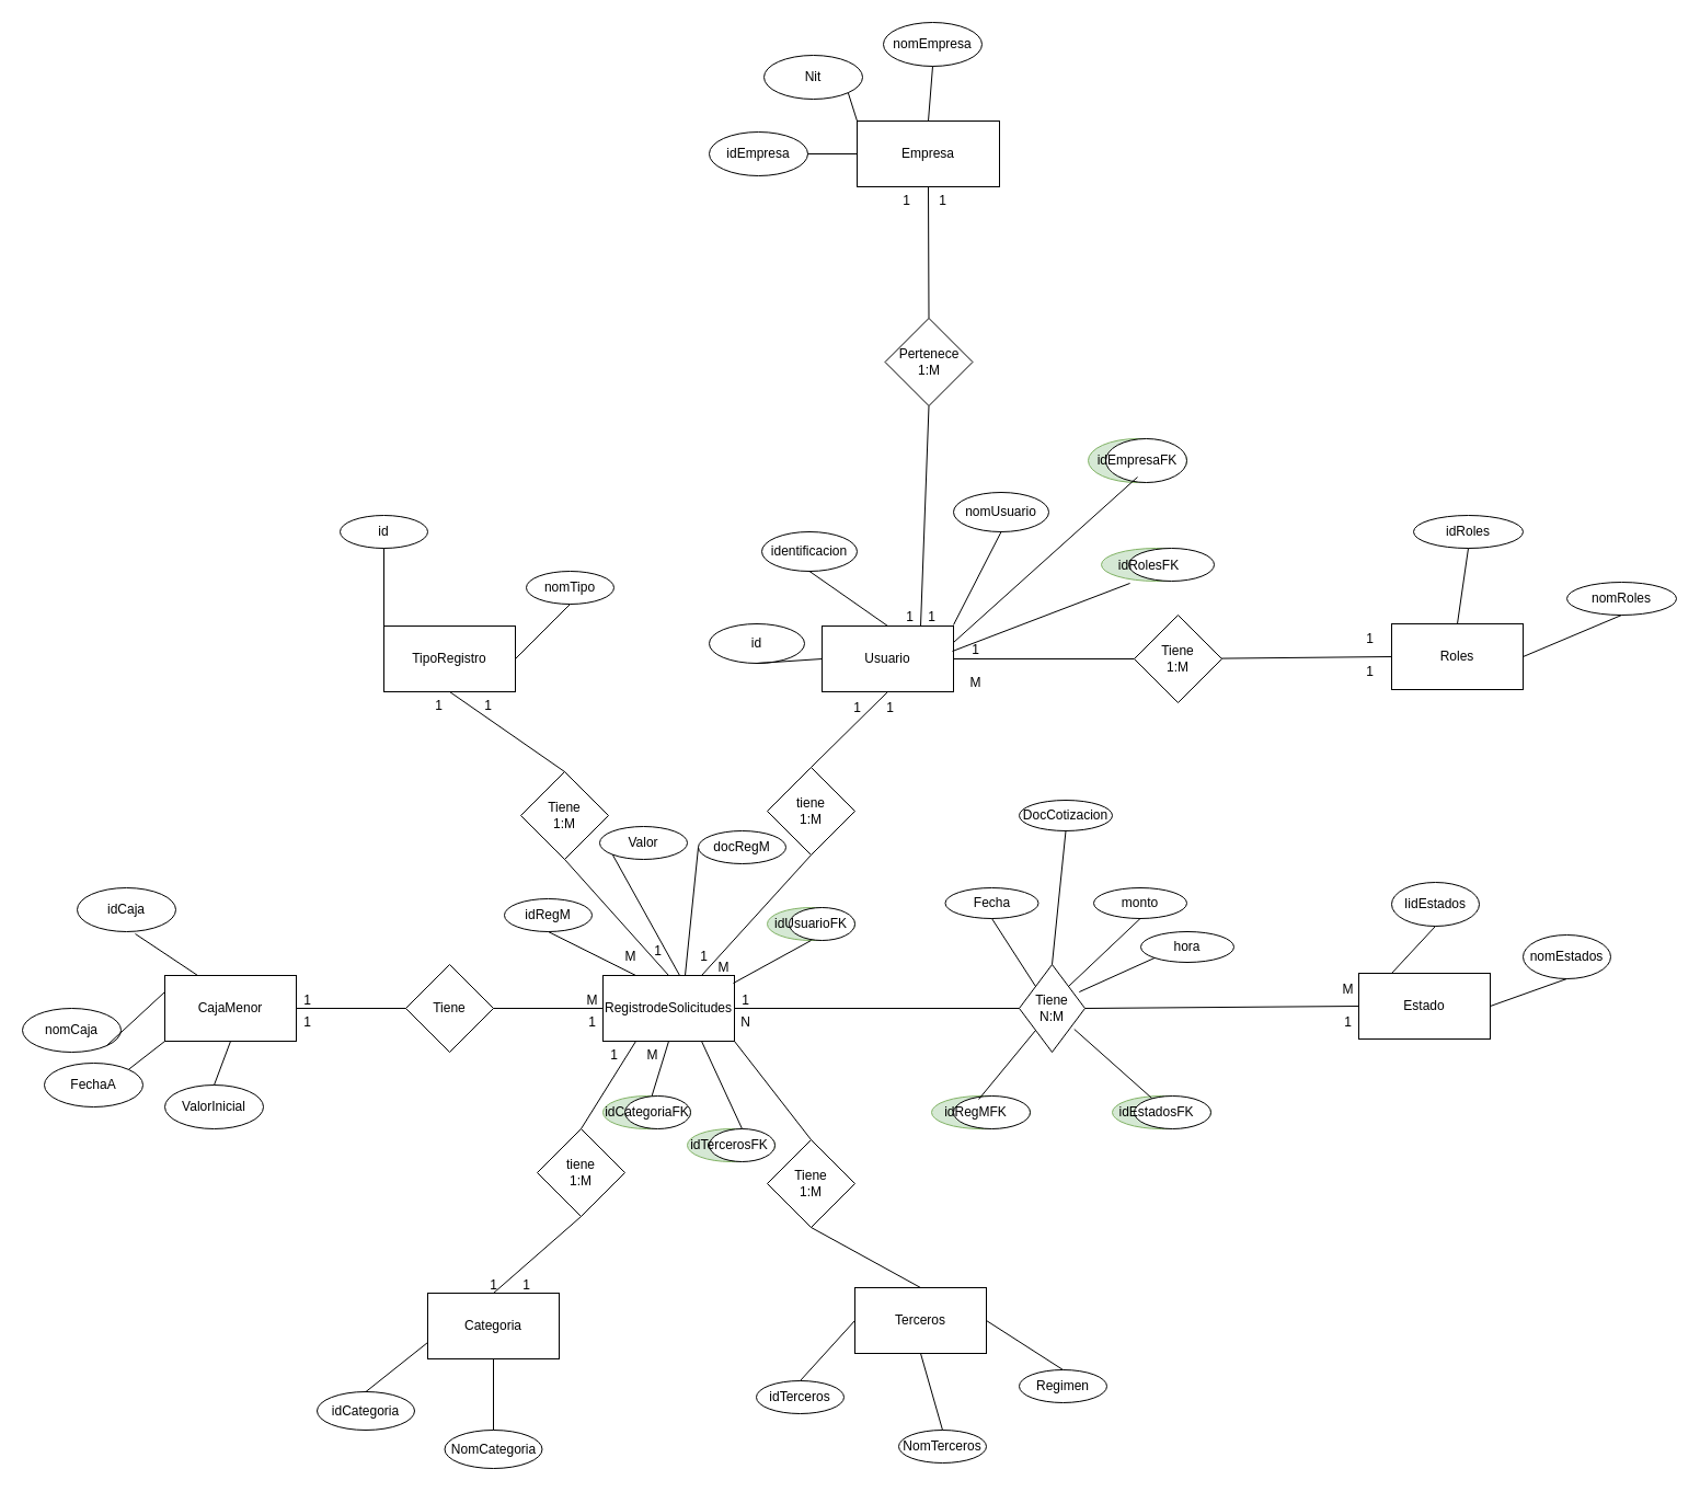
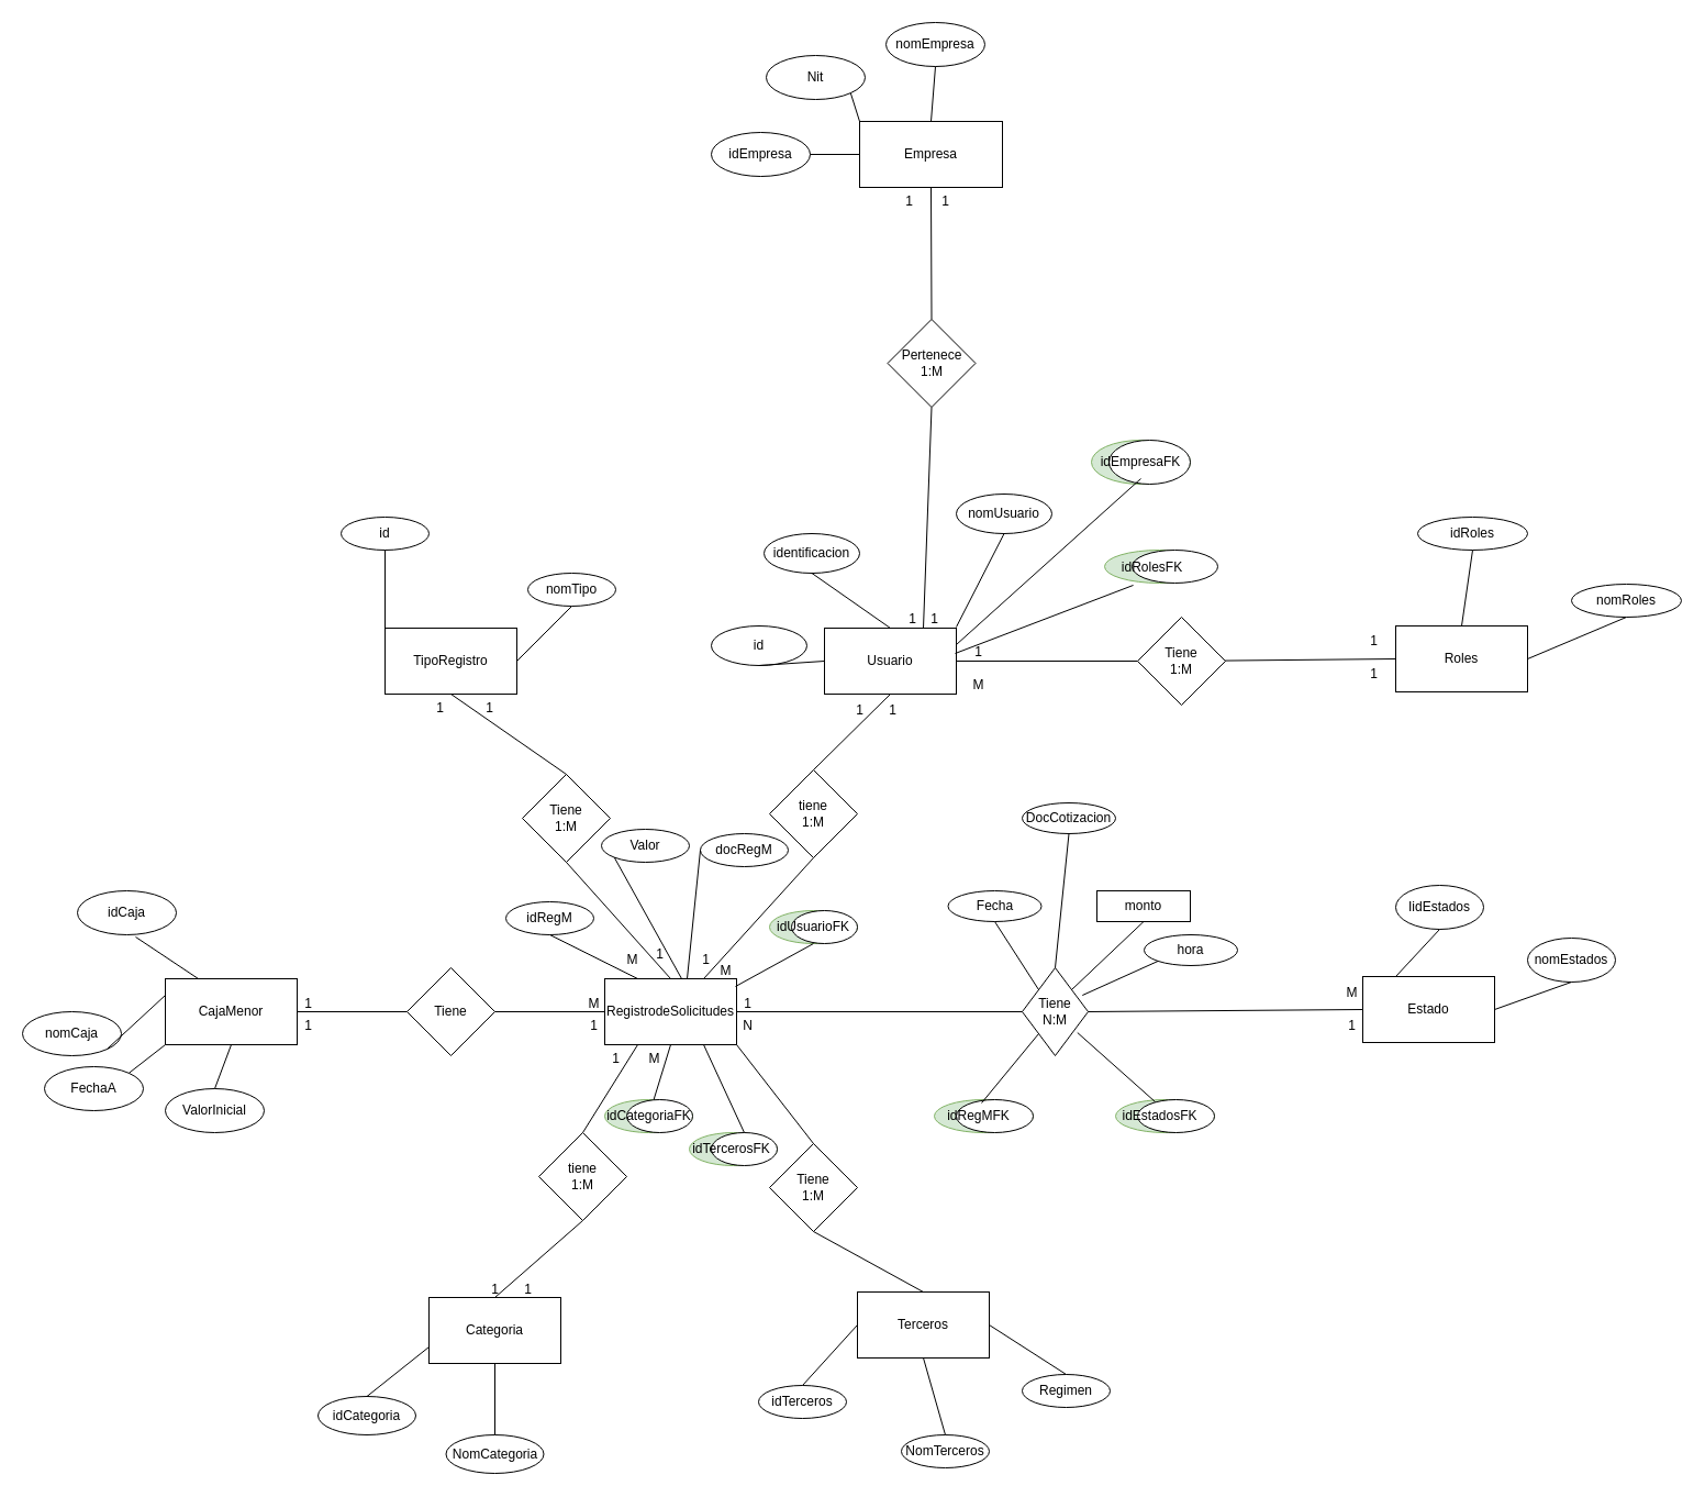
- <mxCell id="103" value="monto" style="ellipse;whiteSpace=wrap;html=1;" vertex="1" parent="1"><mxGeometry x="998" y="810" width="85" height="28" as="geometry" /></mxCell>
+ <mxCell id="103" value="monto" style="whiteSpace=wrap;html=1;rounded=0;" vertex="1" parent="1"><mxGeometry x="998" y="810" width="85" height="28" as="geometry" /></mxCell>
